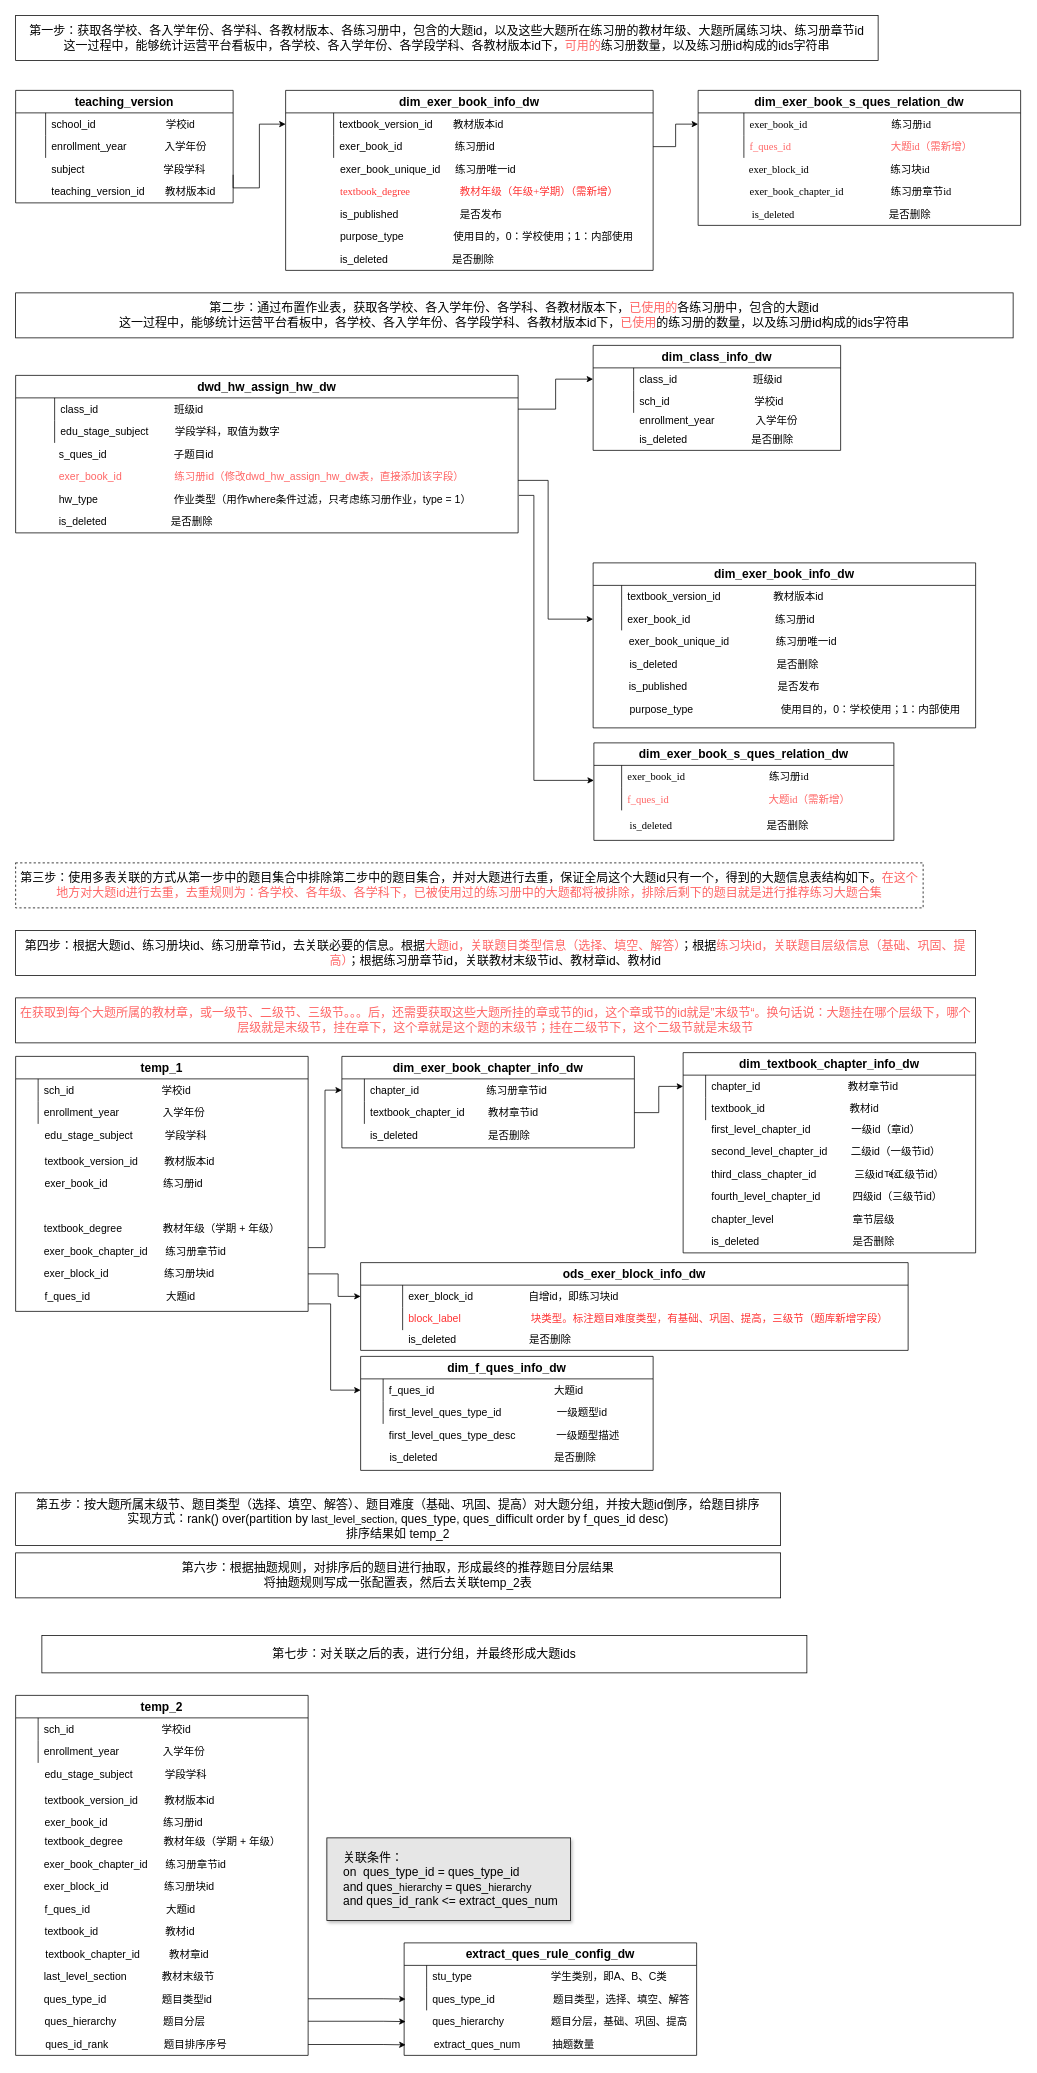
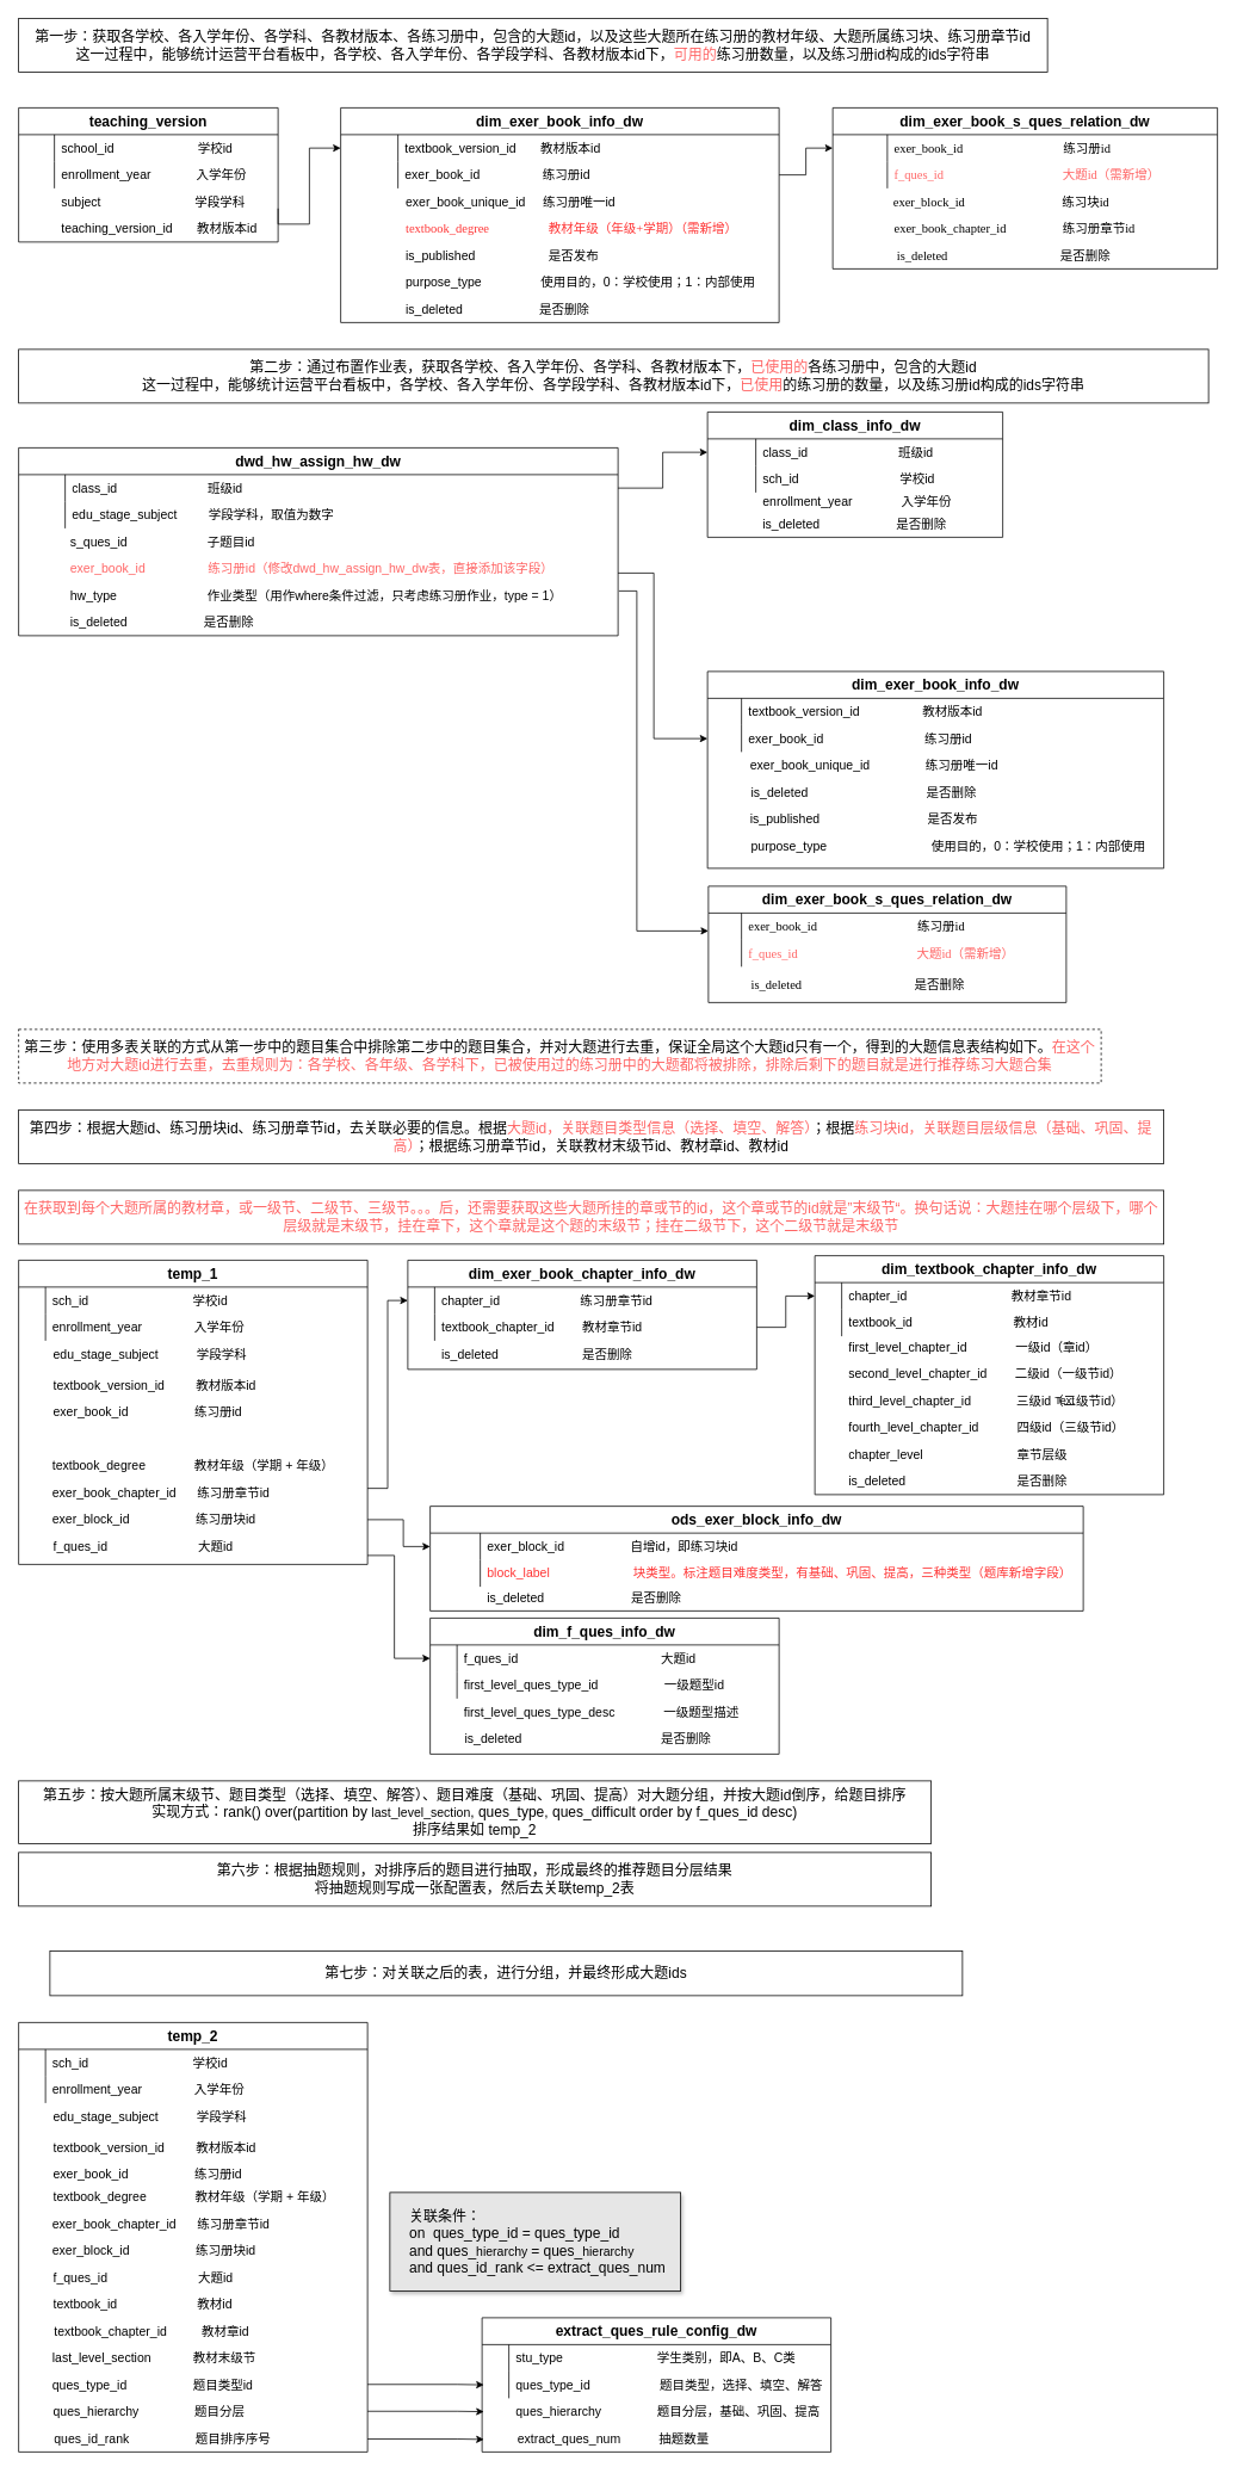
- <mxCell id="115" value="third_class_chapter_id&amp;nbsp; &amp;nbsp; &amp;nbsp; &amp;nbsp; &amp;nbsp; &amp;nbsp; &amp;nbsp;三级id（二级节id）" style="shape=partialRectangle;html=1;whiteSpace=wrap;connectable=0;fillColor=none;top=0;left=0;bottom=0;right=0;align=left;spacingLeft=6;overflow=hidden;fontSize=14;" parent="1" vertex="1"><mxGeometry x="940" y="1550" width="360" height="30" as="geometry" /></mxCell>
+ <mxCell id="115" value="third_level_chapter_id&amp;nbsp; &amp;nbsp; &amp;nbsp; &amp;nbsp; &amp;nbsp; &amp;nbsp; &amp;nbsp;三级id（二级节id）" style="shape=partialRectangle;html=1;whiteSpace=wrap;connectable=0;fillColor=none;top=0;left=0;bottom=0;right=0;align=left;spacingLeft=6;overflow=hidden;fontSize=14;" parent="1" vertex="1"><mxGeometry x="940" y="1550" width="360" height="30" as="geometry" /></mxCell>
- <mxCell id="99" value="&lt;font color=&quot;#ff3333&quot;&gt;block_label&amp;nbsp; &amp;nbsp; &amp;nbsp; &amp;nbsp; &amp;nbsp; &amp;nbsp; &amp;nbsp; &amp;nbsp; &amp;nbsp; &amp;nbsp; &amp;nbsp; &amp;nbsp; 块类型。标注题目难度类型，有基础、巩固、提高，三级节（题库新增字段）&lt;/font&gt;" style="shape=partialRectangle;html=1;whiteSpace=wrap;connectable=0;fillColor=none;top=0;left=0;bottom=0;right=0;align=left;spacingLeft=6;overflow=hidden;fontSize=14;" parent="97" vertex="1"><mxGeometry x="56" width="674" height="30" as="geometry" /></mxCell>
+ <mxCell id="99" value="&lt;font color=&quot;#ff3333&quot;&gt;block_label&amp;nbsp; &amp;nbsp; &amp;nbsp; &amp;nbsp; &amp;nbsp; &amp;nbsp; &amp;nbsp; &amp;nbsp; &amp;nbsp; &amp;nbsp; &amp;nbsp; &amp;nbsp; 块类型。标注题目难度类型，有基础、巩固、提高，三种类型（题库新增字段）&lt;/font&gt;" style="shape=partialRectangle;html=1;whiteSpace=wrap;connectable=0;fillColor=none;top=0;left=0;bottom=0;right=0;align=left;spacingLeft=6;overflow=hidden;fontSize=14;" parent="97" vertex="1"><mxGeometry x="56" width="674" height="30" as="geometry" /></mxCell>
